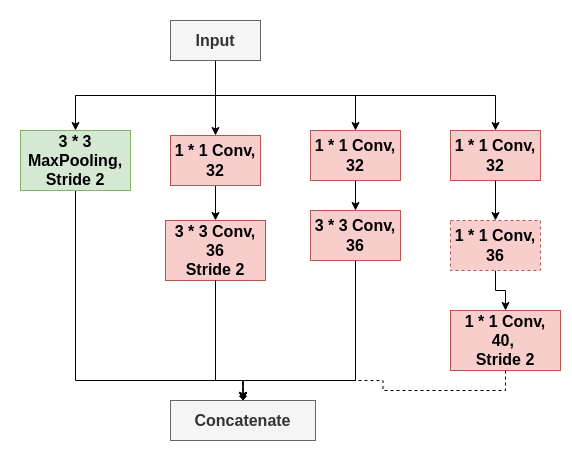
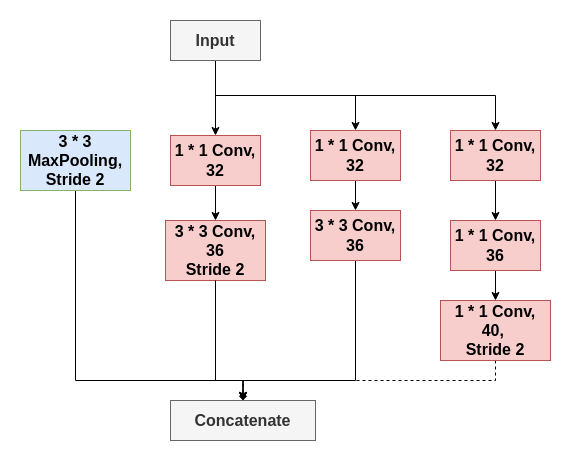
- <mxCell id="2" style="edgeStyle=orthogonalEdgeStyle;rounded=0;orthogonalLoop=1;jettySize=auto;html=1;exitX=0.5;exitY=1;exitDx=0;exitDy=0;entryX=0.5;entryY=0;entryDx=0;entryDy=0;" edge="1" parent="1" source="6" target="8"><mxGeometry relative="1" as="geometry" /></mxCell>
- <mxCell id="8" value="&lt;b&gt;&lt;font style=&quot;font-size: 16px;&quot;&gt;3 * 3 MaxPooling, Stride 2&lt;/font&gt;&lt;/b&gt;" style="rounded=0;whiteSpace=wrap;html=1;fillColor=#d5e8d4;strokeColor=#82b366;" vertex="1" parent="1"><mxGeometry x="20" y="130" width="110" height="60" as="geometry" /></mxCell>
+ <mxCell id="8" value="&lt;b&gt;&lt;font style=&quot;font-size: 16px;&quot;&gt;3 * 3 MaxPooling, Stride 2&lt;/font&gt;&lt;/b&gt;" style="rounded=0;whiteSpace=wrap;html=1;fillColor=#dae8fc;strokeColor=#82b366;" vertex="1" parent="1"><mxGeometry x="20" y="130" width="110" height="60" as="geometry" /></mxCell>
- <mxCell id="19" value="&lt;span style=&quot;font-size: 16px;&quot;&gt;&lt;b&gt;1 * 1 Conv, 36&lt;/b&gt;&lt;/span&gt;" style="rounded=0;whiteSpace=wrap;html=1;fillColor=#f8cecc;strokeColor=#b85450;dashed=1;" vertex="1" parent="1"><mxGeometry x="450" y="220" width="90" height="50" as="geometry" /></mxCell>
+ <mxCell id="19" value="&lt;span style=&quot;font-size: 16px;&quot;&gt;&lt;b&gt;1 * 1 Conv, 36&lt;/b&gt;&lt;/span&gt;" style="rounded=0;whiteSpace=wrap;html=1;fillColor=#f8cecc;strokeColor=#b85450;" vertex="1" parent="1"><mxGeometry x="450" y="220" width="90" height="50" as="geometry" /></mxCell>
- <mxCell id="21" value="&lt;span style=&quot;font-size: 16px;&quot;&gt;&lt;b&gt;1 * 1 Conv, 40,&amp;nbsp;&lt;/b&gt;&lt;/span&gt;&lt;div&gt;&lt;span style=&quot;font-size: 16px;&quot;&gt;&lt;b&gt;Stride 2&lt;/b&gt;&lt;/span&gt;&lt;/div&gt;" style="rounded=0;whiteSpace=wrap;html=1;fillColor=#f8cecc;strokeColor=#b85450;" vertex="1" parent="1"><mxGeometry x="450" y="310" width="110" height="60" as="geometry" /></mxCell>
+ <mxCell id="21" value="&lt;span style=&quot;font-size: 16px;&quot;&gt;&lt;b&gt;1 * 1 Conv, 40,&amp;nbsp;&lt;/b&gt;&lt;/span&gt;&lt;div&gt;&lt;span style=&quot;font-size: 16px;&quot;&gt;&lt;b&gt;Stride 2&lt;/b&gt;&lt;/span&gt;&lt;/div&gt;" style="rounded=0;whiteSpace=wrap;html=1;fillColor=#f8cecc;strokeColor=#b85450;" vertex="1" parent="1"><mxGeometry x="440" y="300" width="110" height="60" as="geometry" /></mxCell>
